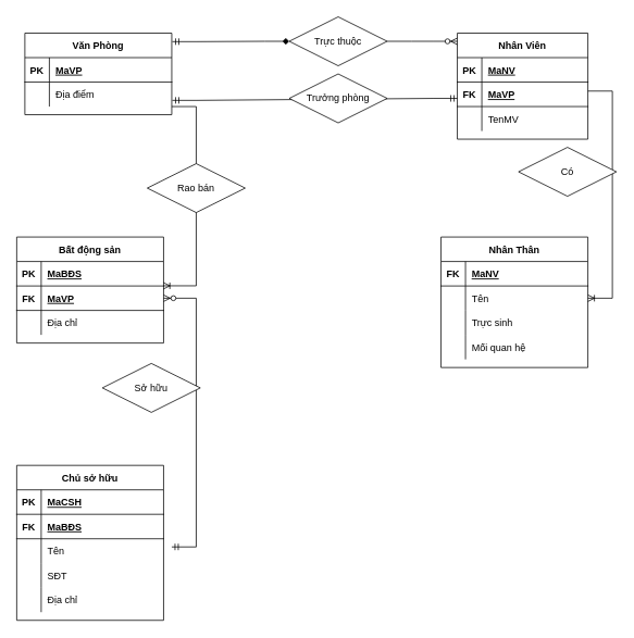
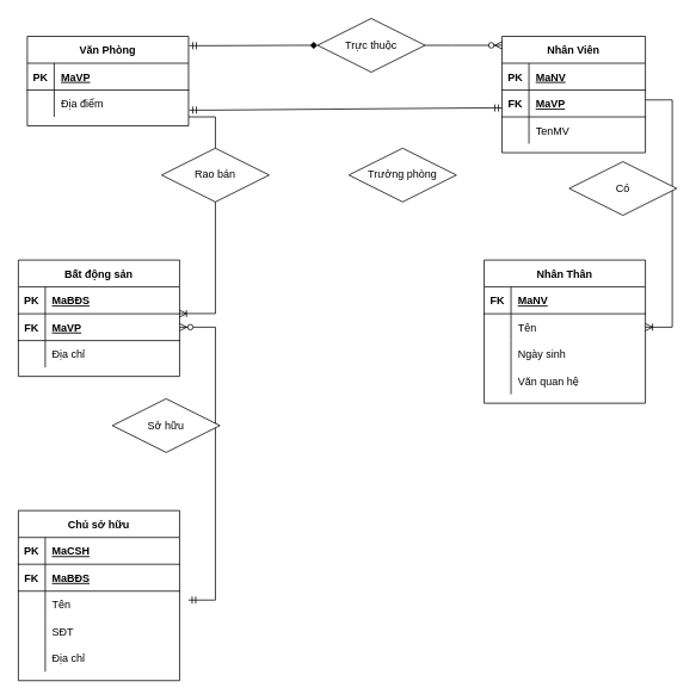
- <mxCell id="66" value="Trưởng phòng" style="shape=rhombus;perimeter=rhombusPerimeter;whiteSpace=wrap;html=1;align=center;" vertex="1" parent="1"><mxGeometry x="354" y="90" width="120" height="60" as="geometry" /></mxCell>
+ <mxCell id="66" value="Trưởng phòng" style="shape=rhombus;perimeter=rhombusPerimeter;whiteSpace=wrap;html=1;align=center;" vertex="1" parent="1"><mxGeometry x="389" y="165" width="120" height="60" as="geometry" /></mxCell>
- <mxCell id="3" value="Rao bán" style="shape=rhombus;perimeter=rhombusPerimeter;whiteSpace=wrap;html=1;align=center;" parent="1" vertex="1"><mxGeometry x="180" y="200" width="120" height="60" as="geometry" /></mxCell>
+ <mxCell id="3" value="Rao bán" style="shape=rhombus;perimeter=rhombusPerimeter;whiteSpace=wrap;html=1;align=center;" parent="1" vertex="1"><mxGeometry x="180" y="165" width="120" height="60" as="geometry" /></mxCell>
- <mxCell id="41" value="Trực sinh" style="shape=partialRectangle;connectable=0;fillColor=none;top=0;left=0;bottom=0;right=0;align=left;spacingLeft=6;overflow=hidden;" parent="39" vertex="1"><mxGeometry x="30" width="150" height="30" as="geometry"><mxRectangle width="150" height="30" as="alternateBounds" /></mxGeometry></mxCell>
+ <mxCell id="41" value="Ngày sinh" style="shape=partialRectangle;connectable=0;fillColor=none;top=0;left=0;bottom=0;right=0;align=left;spacingLeft=6;overflow=hidden;" parent="39" vertex="1"><mxGeometry x="30" width="150" height="30" as="geometry"><mxRectangle width="150" height="30" as="alternateBounds" /></mxGeometry></mxCell>
- <mxCell id="44" value="Mối quan hệ" style="shape=partialRectangle;connectable=0;fillColor=none;top=0;left=0;bottom=0;right=0;align=left;spacingLeft=6;overflow=hidden;" parent="42" vertex="1"><mxGeometry x="30" width="150" height="30" as="geometry"><mxRectangle width="150" height="30" as="alternateBounds" /></mxGeometry></mxCell>
+ <mxCell id="44" value="Văn quan hệ" style="shape=partialRectangle;connectable=0;fillColor=none;top=0;left=0;bottom=0;right=0;align=left;spacingLeft=6;overflow=hidden;" parent="42" vertex="1"><mxGeometry x="30" width="150" height="30" as="geometry"><mxRectangle width="150" height="30" as="alternateBounds" /></mxGeometry></mxCell>
